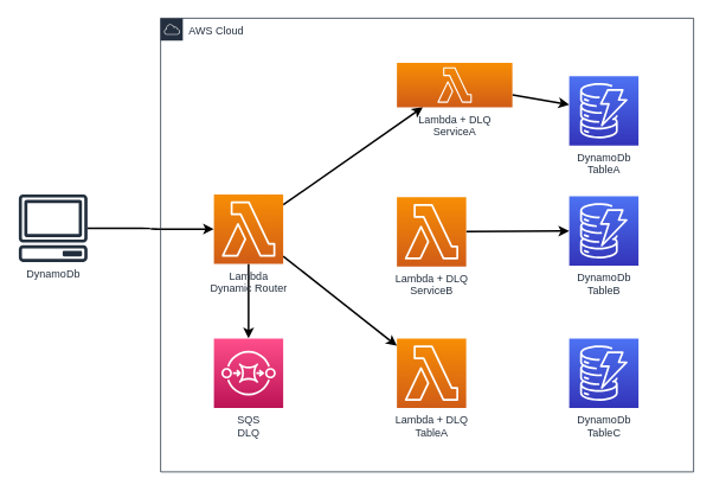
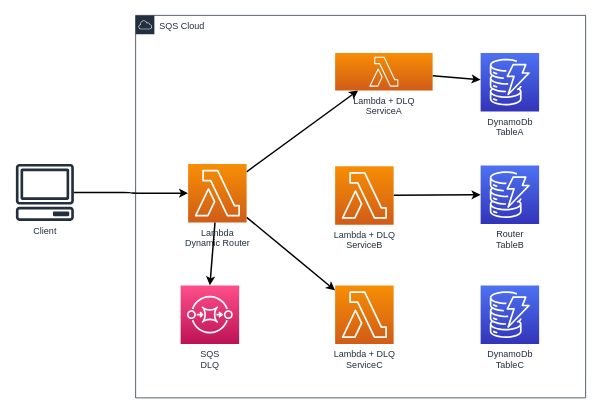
- <mxCell id="4" value="AWS Cloud" style="points=[[0,0],[0.25,0],[0.5,0],[0.75,0],[1,0],[1,0.25],[1,0.5],[1,0.75],[1,1],[0.75,1],[0.5,1],[0.25,1],[0,1],[0,0.75],[0,0.5],[0,0.25]];outlineConnect=0;gradientColor=none;html=1;whiteSpace=wrap;fontSize=12;fontStyle=0;shape=mxgraph.aws4.group;grIcon=mxgraph.aws4.group_aws_cloud;strokeColor=#232F3E;fillColor=none;verticalAlign=top;align=left;spacingLeft=30;fontColor=#232F3E;dashed=0;" parent="1" vertex="1"><mxGeometry x="180" y="20" width="600" height="510" as="geometry" /></mxCell>
+ <mxCell id="4" value="SQS Cloud" style="points=[[0,0],[0.25,0],[0.5,0],[0.75,0],[1,0],[1,0.25],[1,0.5],[1,0.75],[1,1],[0.75,1],[0.5,1],[0.25,1],[0,1],[0,0.75],[0,0.5],[0,0.25]];outlineConnect=0;gradientColor=none;html=1;whiteSpace=wrap;fontSize=12;fontStyle=0;shape=mxgraph.aws4.group;grIcon=mxgraph.aws4.group_aws_cloud;strokeColor=#232F3E;fillColor=none;verticalAlign=top;align=left;spacingLeft=30;fontColor=#232F3E;dashed=0;" parent="1" vertex="1"><mxGeometry x="180" y="20" width="600" height="510" as="geometry" /></mxCell>
- <mxCell id="14" value="DynamoDb&lt;br&gt;TableA" style="sketch=0;points=[[0,0,0],[0.25,0,0],[0.5,0,0],[0.75,0,0],[1,0,0],[0,1,0],[0.25,1,0],[0.5,1,0],[0.75,1,0],[1,1,0],[0,0.25,0],[0,0.5,0],[0,0.75,0],[1,0.25,0],[1,0.5,0],[1,0.75,0]];outlineConnect=0;fontColor=#232F3E;gradientColor=#4D72F3;gradientDirection=north;fillColor=#3334B9;strokeColor=#ffffff;dashed=0;verticalLabelPosition=bottom;verticalAlign=top;align=center;html=1;fontSize=12;fontStyle=0;aspect=fixed;shape=mxgraph.aws4.resourceIcon;resIcon=mxgraph.aws4.dynamodb;" vertex="1" parent="1"><mxGeometry x="640" y="85" width="78" height="78" as="geometry" /></mxCell>
+ <mxCell id="14" value="DynamoDb&lt;br&gt;TableA" style="sketch=0;points=[[0,0,0],[0.25,0,0],[0.5,0,0],[0.75,0,0],[1,0,0],[0,1,0],[0.25,1,0],[0.5,1,0],[0.75,1,0],[1,1,0],[0,0.25,0],[0,0.5,0],[0,0.75,0],[1,0.25,0],[1,0.5,0],[1,0.75,0]];outlineConnect=0;fontColor=#232F3E;gradientColor=#4D72F3;gradientDirection=north;fillColor=#3334B9;strokeColor=#ffffff;dashed=0;verticalLabelPosition=bottom;verticalAlign=top;align=center;html=1;fontSize=12;fontStyle=0;aspect=fixed;shape=mxgraph.aws4.resourceIcon;resIcon=mxgraph.aws4.dynamodb;" vertex="1" parent="1"><mxGeometry x="640" y="70" width="78" height="78" as="geometry" /></mxCell>
- <mxCell id="8" value="Lambda&lt;br&gt;Dynamic Router" style="sketch=0;points=[[0,0,0],[0.25,0,0],[0.5,0,0],[0.75,0,0],[1,0,0],[0,1,0],[0.25,1,0],[0.5,1,0],[0.75,1,0],[1,1,0],[0,0.25,0],[0,0.5,0],[0,0.75,0],[1,0.25,0],[1,0.5,0],[1,0.75,0]];outlineConnect=0;fontColor=#232F3E;gradientColor=#F78E04;gradientDirection=north;fillColor=#D05C17;strokeColor=#ffffff;dashed=0;verticalLabelPosition=bottom;verticalAlign=top;align=center;html=1;fontSize=12;fontStyle=0;aspect=fixed;shape=mxgraph.aws4.resourceIcon;resIcon=mxgraph.aws4.lambda;" vertex="1" parent="1"><mxGeometry x="240" y="218" width="78" height="78" as="geometry" /></mxCell>
+ <mxCell id="8" value="Lambda&lt;br&gt;Dynamic Router" style="sketch=0;points=[[0,0,0],[0.25,0,0],[0.5,0,0],[0.75,0,0],[1,0,0],[0,1,0],[0.25,1,0],[0.5,1,0],[0.75,1,0],[1,1,0],[0,0.25,0],[0,0.5,0],[0,0.75,0],[1,0.25,0],[1,0.5,0],[1,0.75,0]];outlineConnect=0;fontColor=#232F3E;gradientColor=#F78E04;gradientDirection=north;fillColor=#D05C17;strokeColor=#ffffff;dashed=0;verticalLabelPosition=bottom;verticalAlign=top;align=center;html=1;fontSize=12;fontStyle=0;aspect=fixed;shape=mxgraph.aws4.resourceIcon;resIcon=mxgraph.aws4.lambda;" vertex="1" parent="1"><mxGeometry x="250" y="218" width="78" height="78" as="geometry" /></mxCell>
- <mxCell id="3" value="DynamoDb" style="sketch=0;outlineConnect=0;fontColor=#232F3E;gradientColor=none;fillColor=#232F3D;strokeColor=none;dashed=0;verticalLabelPosition=bottom;verticalAlign=top;align=center;html=1;fontSize=12;fontStyle=0;aspect=fixed;pointerEvents=1;shape=mxgraph.aws4.client;" parent="1" vertex="1"><mxGeometry x="20" y="218" width="78" height="76" as="geometry" /></mxCell>
+ <mxCell id="3" value="Client" style="sketch=0;outlineConnect=0;fontColor=#232F3E;gradientColor=none;fillColor=#232F3D;strokeColor=none;dashed=0;verticalLabelPosition=bottom;verticalAlign=top;align=center;html=1;fontSize=12;fontStyle=0;aspect=fixed;pointerEvents=1;shape=mxgraph.aws4.client;" parent="1" vertex="1"><mxGeometry x="20" y="218" width="78" height="76" as="geometry" /></mxCell>
- <mxCell id="15" value="DynamoDb&lt;br&gt;TableB" style="sketch=0;points=[[0,0,0],[0.25,0,0],[0.5,0,0],[0.75,0,0],[1,0,0],[0,1,0],[0.25,1,0],[0.5,1,0],[0.75,1,0],[1,1,0],[0,0.25,0],[0,0.5,0],[0,0.75,0],[1,0.25,0],[1,0.5,0],[1,0.75,0]];outlineConnect=0;fontColor=#232F3E;gradientColor=#4D72F3;gradientDirection=north;fillColor=#3334B9;strokeColor=#ffffff;dashed=0;verticalLabelPosition=bottom;verticalAlign=top;align=center;html=1;fontSize=12;fontStyle=0;aspect=fixed;shape=mxgraph.aws4.resourceIcon;resIcon=mxgraph.aws4.dynamodb;" vertex="1" parent="1"><mxGeometry x="640" y="220" width="78" height="78" as="geometry" /></mxCell>
+ <mxCell id="15" value="Router&lt;br&gt;TableB" style="sketch=0;points=[[0,0,0],[0.25,0,0],[0.5,0,0],[0.75,0,0],[1,0,0],[0,1,0],[0.25,1,0],[0.5,1,0],[0.75,1,0],[1,1,0],[0,0.25,0],[0,0.5,0],[0,0.75,0],[1,0.25,0],[1,0.5,0],[1,0.75,0]];outlineConnect=0;fontColor=#232F3E;gradientColor=#4D72F3;gradientDirection=north;fillColor=#3334B9;strokeColor=#ffffff;dashed=0;verticalLabelPosition=bottom;verticalAlign=top;align=center;html=1;fontSize=12;fontStyle=0;aspect=fixed;shape=mxgraph.aws4.resourceIcon;resIcon=mxgraph.aws4.dynamodb;" vertex="1" parent="1"><mxGeometry x="640" y="220" width="78" height="78" as="geometry" /></mxCell>
- <mxCell id="13" value="Lambda + DLQ&lt;br&gt;TableA" style="sketch=0;points=[[0,0,0],[0.25,0,0],[0.5,0,0],[0.75,0,0],[1,0,0],[0,1,0],[0.25,1,0],[0.5,1,0],[0.75,1,0],[1,1,0],[0,0.25,0],[0,0.5,0],[0,0.75,0],[1,0.25,0],[1,0.5,0],[1,0.75,0]];outlineConnect=0;fontColor=#232F3E;gradientColor=#F78E04;gradientDirection=north;fillColor=#D05C17;strokeColor=#ffffff;dashed=0;verticalLabelPosition=bottom;verticalAlign=top;align=center;html=1;fontSize=12;fontStyle=0;aspect=fixed;shape=mxgraph.aws4.resourceIcon;resIcon=mxgraph.aws4.lambda;" vertex="1" parent="1"><mxGeometry x="446" y="380" width="78" height="78" as="geometry" /></mxCell>
+ <mxCell id="13" value="Lambda + DLQ&lt;br&gt;ServiceC" style="sketch=0;points=[[0,0,0],[0.25,0,0],[0.5,0,0],[0.75,0,0],[1,0,0],[0,1,0],[0.25,1,0],[0.5,1,0],[0.75,1,0],[1,1,0],[0,0.25,0],[0,0.5,0],[0,0.75,0],[1,0.25,0],[1,0.5,0],[1,0.75,0]];outlineConnect=0;fontColor=#232F3E;gradientColor=#F78E04;gradientDirection=north;fillColor=#D05C17;strokeColor=#ffffff;dashed=0;verticalLabelPosition=bottom;verticalAlign=top;align=center;html=1;fontSize=12;fontStyle=0;aspect=fixed;shape=mxgraph.aws4.resourceIcon;resIcon=mxgraph.aws4.lambda;" vertex="1" parent="1"><mxGeometry x="446" y="380" width="78" height="78" as="geometry" /></mxCell>
